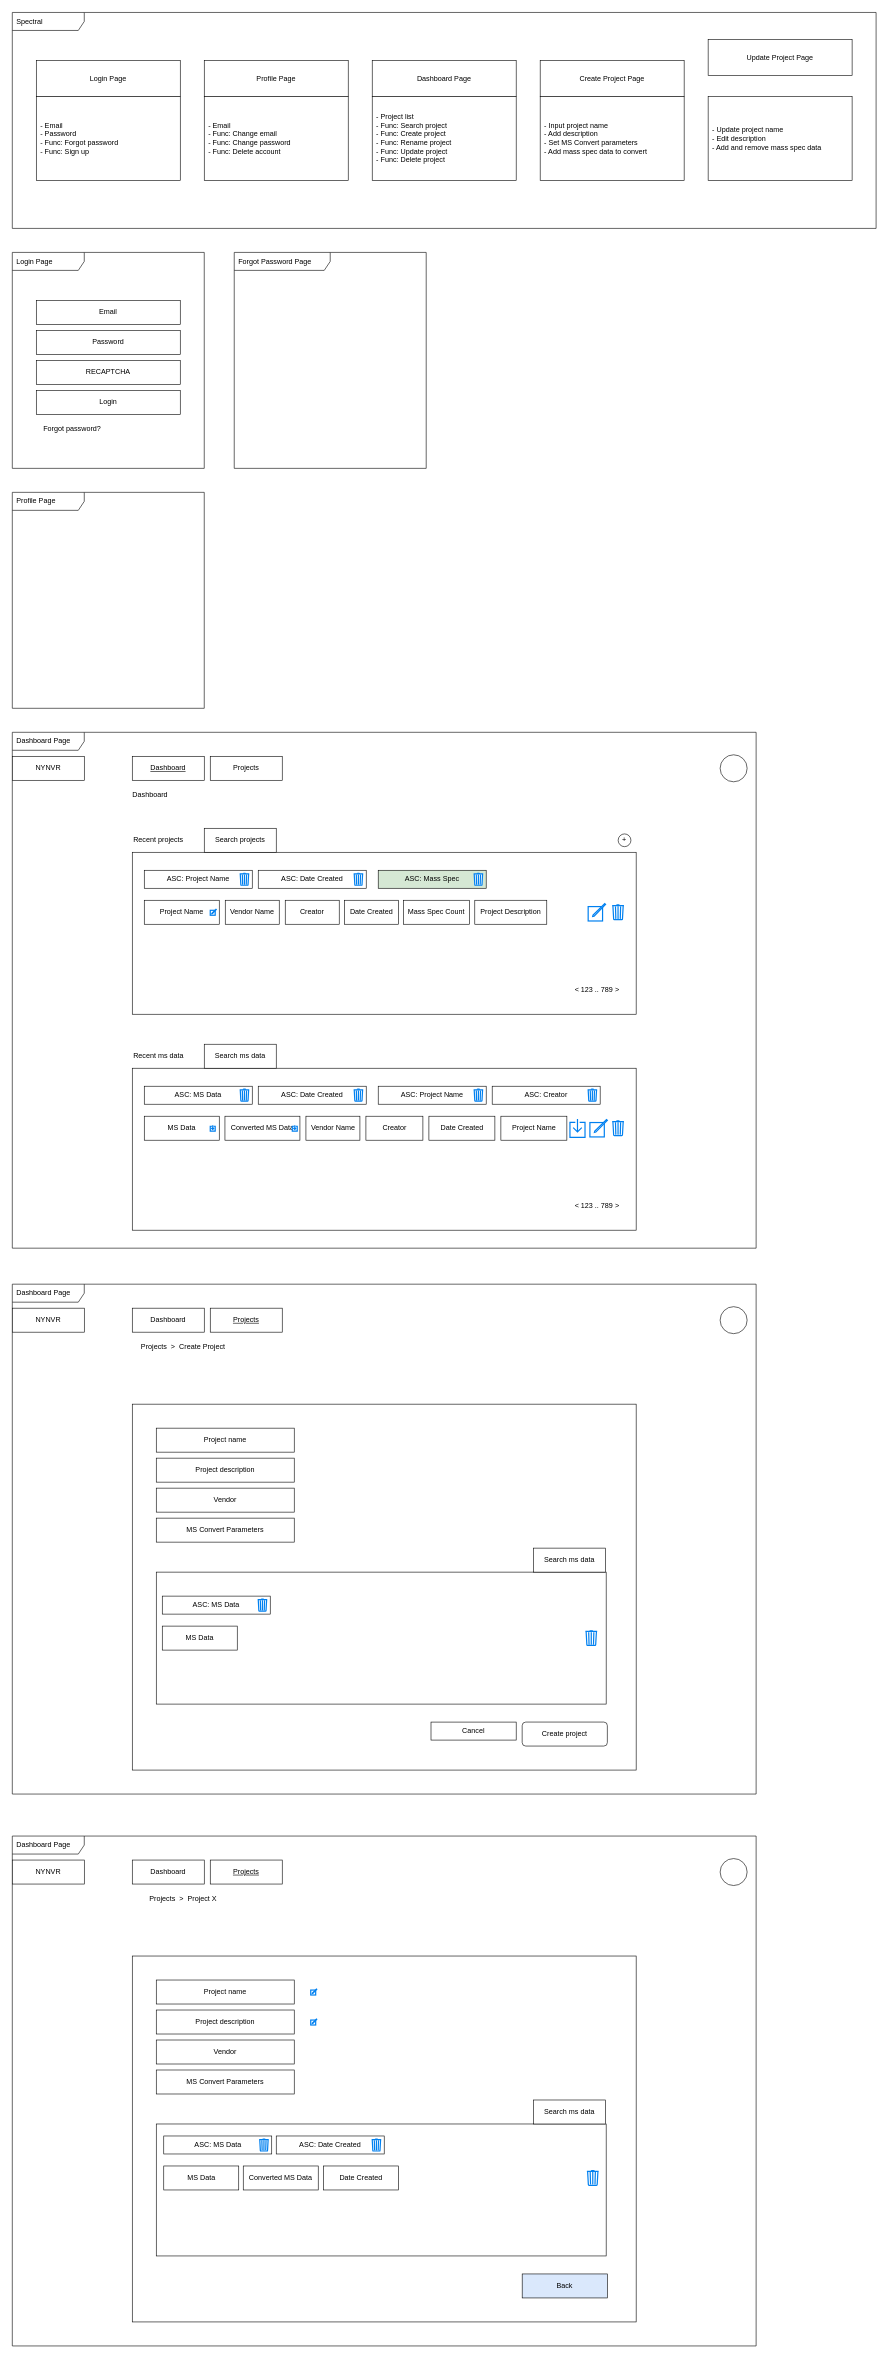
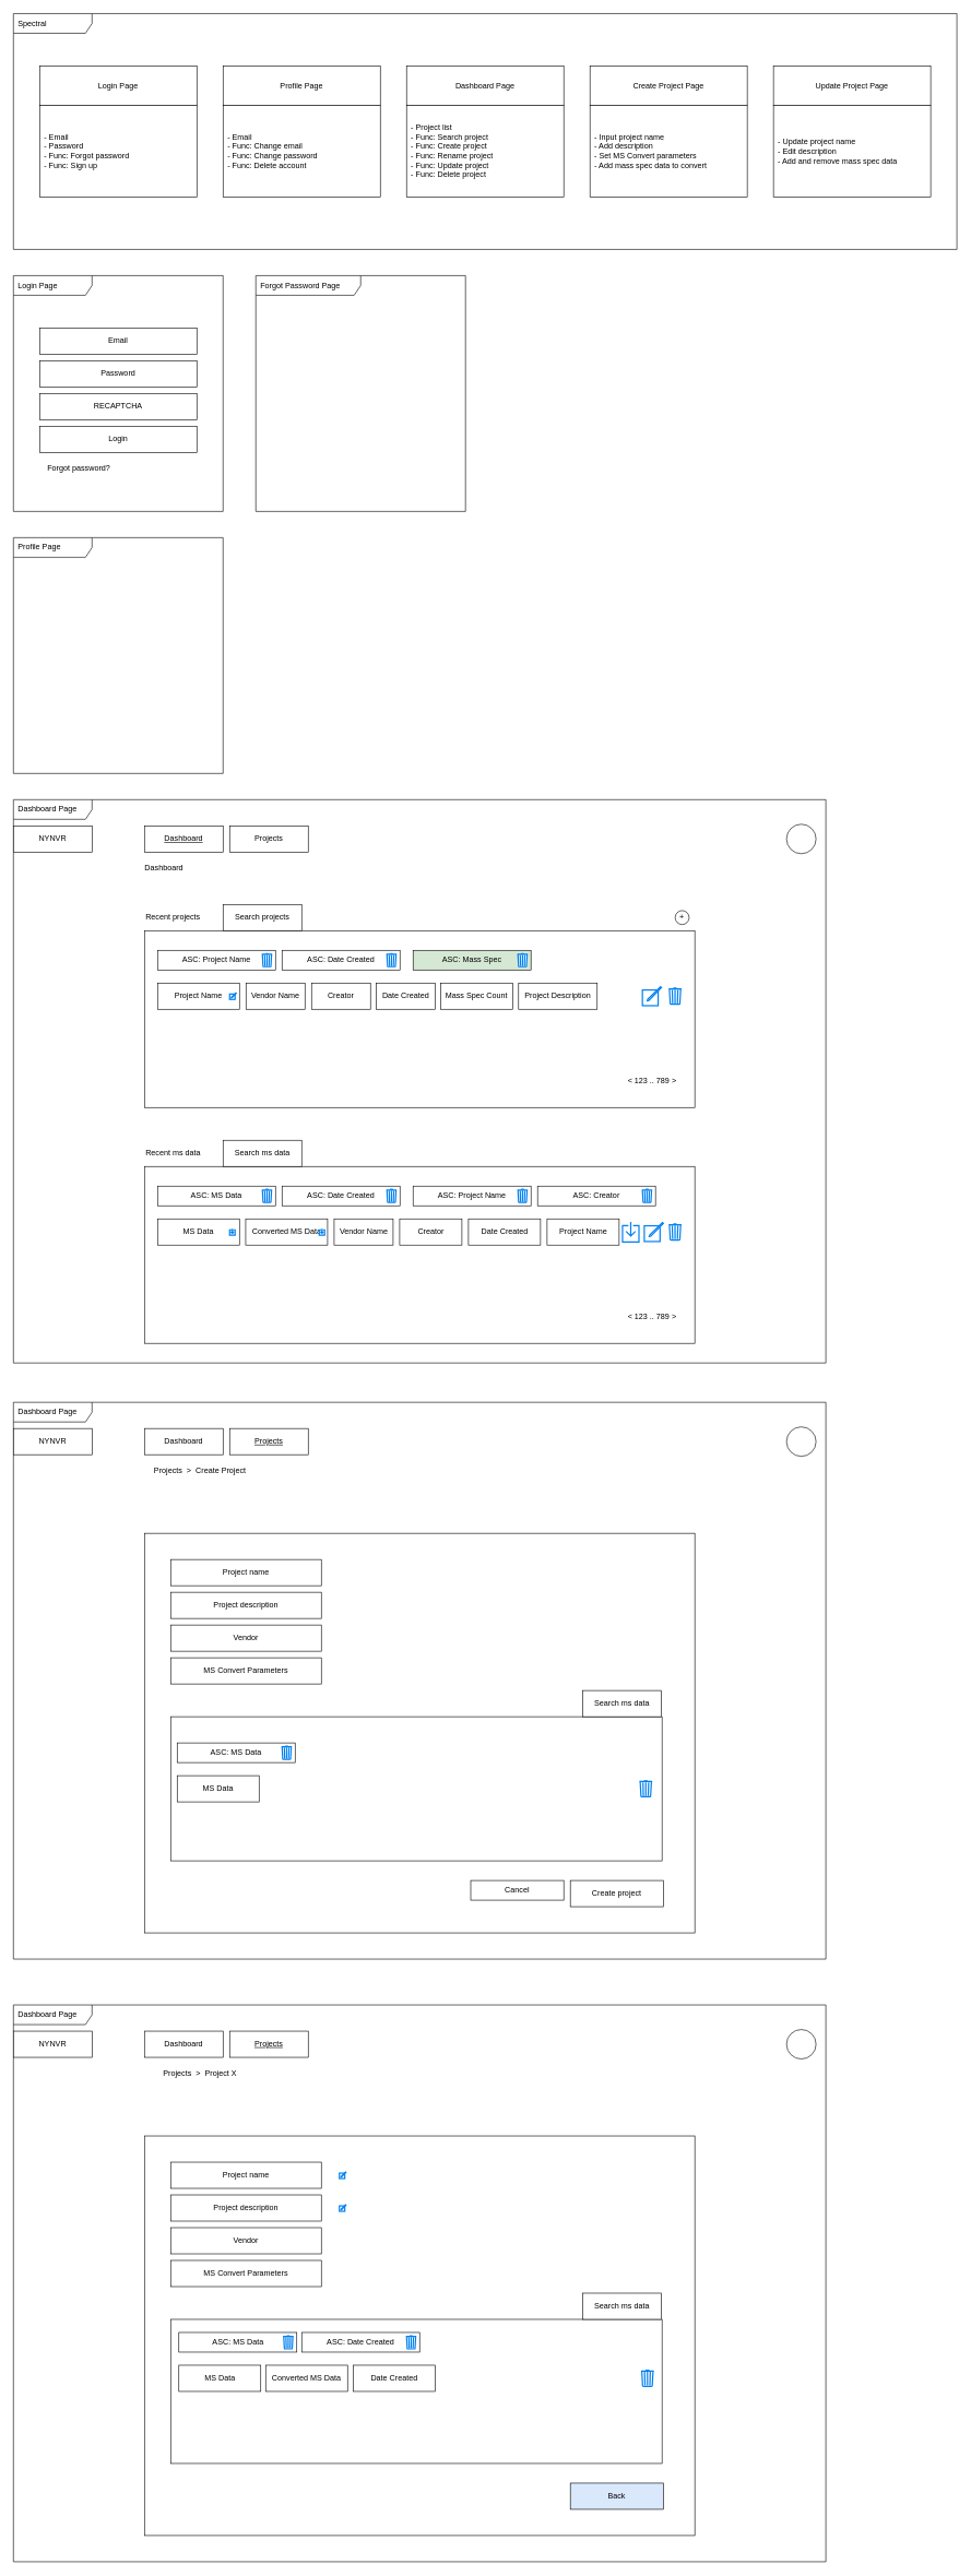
- <mxCell id="8" value="Update Project Page" style="rounded=0;whiteSpace=wrap;html=1;" parent="1" vertex="1"><mxGeometry x="1180" y="65" width="240" height="60" as="geometry" /></mxCell>
+ <mxCell id="8" value="Update Project Page" style="rounded=0;whiteSpace=wrap;html=1;" parent="1" vertex="1"><mxGeometry x="1180" y="100" width="240" height="60" as="geometry" /></mxCell>
- <mxCell id="78" value="Create project" style="whiteSpace=wrap;html=1;rounded=1;" parent="1" vertex="1"><mxGeometry x="870" y="2870" width="142" height="40" as="geometry" /></mxCell>
+ <mxCell id="78" value="Create project" style="rounded=0;whiteSpace=wrap;html=1;" parent="1" vertex="1"><mxGeometry x="870" y="2870" width="142" height="40" as="geometry" /></mxCell>
